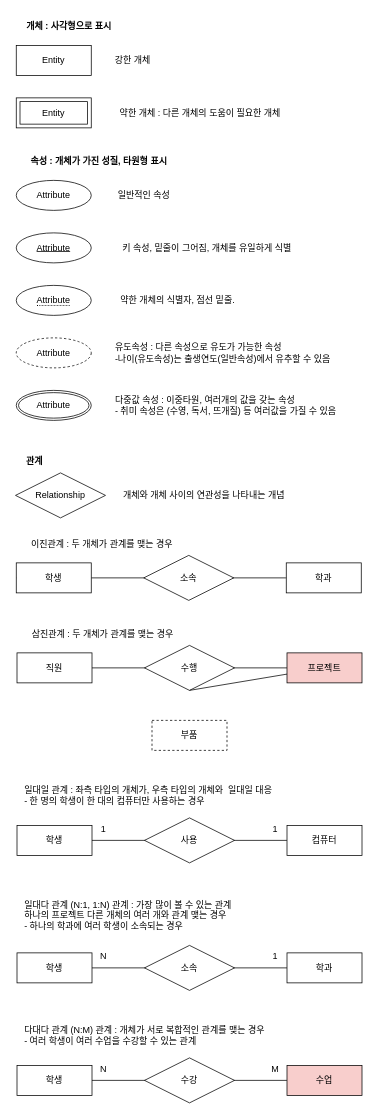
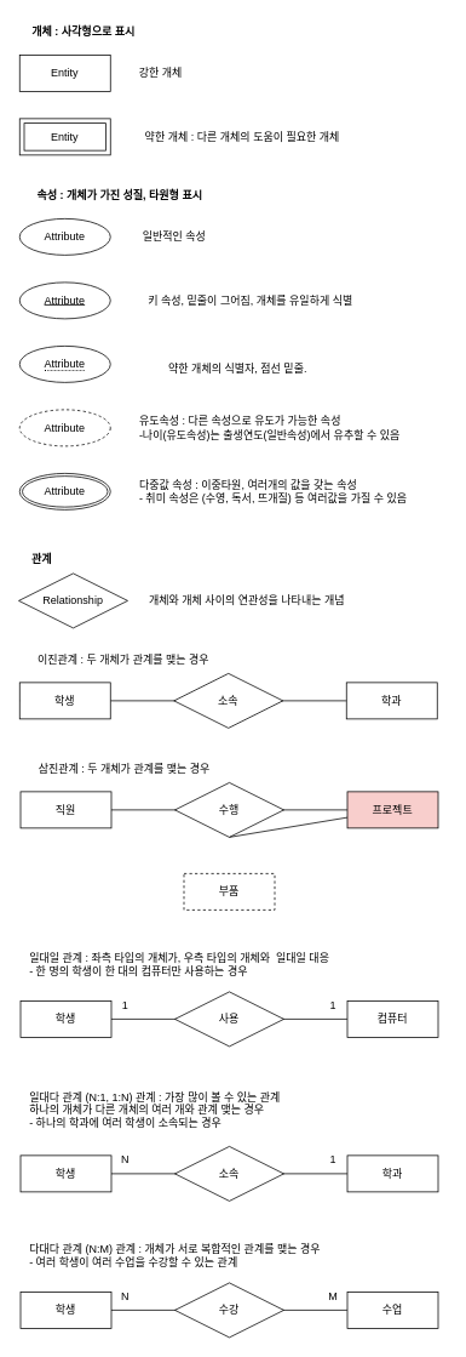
- <mxCell id="13" value="약한 개체의 식별자, 점선 밑줄." style="text;html=1;align=center;verticalAlign=middle;resizable=0;points=[];autosize=1;strokeColor=none;fillColor=none;" vertex="1" parent="1"><mxGeometry x="141" y="385" width="190" height="30" as="geometry" /></mxCell>
+ <mxCell id="13" value="약한 개체의 식별자, 점선 밑줄." style="text;html=1;align=center;verticalAlign=middle;resizable=0;points=[];autosize=1;strokeColor=none;fillColor=none;" vertex="1" parent="1"><mxGeometry x="166" y="390" width="190" height="30" as="geometry" /></mxCell>
- <mxCell id="48" value="일대다 관계 (N:1, 1:N) 관계 : 가장 많이 볼 수 있는 관계&lt;div&gt;하나의 프로젝트 다른 개체의 여러 개와 관계 맺는 경우&lt;/div&gt;&lt;div&gt;- 하나의 학과에 여러 학생이 소속되는 경우&lt;/div&gt;" style="text;html=1;align=left;verticalAlign=middle;resizable=0;points=[];autosize=1;strokeColor=none;fillColor=none;" vertex="1" parent="1"><mxGeometry x="30" y="1190" width="320" height="60" as="geometry" /></mxCell>
+ <mxCell id="48" value="일대다 관계 (N:1, 1:N) 관계 : 가장 많이 볼 수 있는 관계&lt;div&gt;하나의 개체가 다른 개체의 여러 개와 관계 맺는 경우&lt;/div&gt;&lt;div&gt;- 하나의 학과에 여러 학생이 소속되는 경우&lt;/div&gt;" style="text;html=1;align=left;verticalAlign=middle;resizable=0;points=[];autosize=1;strokeColor=none;fillColor=none;" vertex="1" parent="1"><mxGeometry x="30" y="1190" width="320" height="60" as="geometry" /></mxCell>
- <mxCell id="54" value="수업" style="whiteSpace=wrap;html=1;align=center;fillColor=#f8cecc;" vertex="1" parent="1"><mxGeometry x="382" y="1420" width="100" height="40" as="geometry" /></mxCell>
+ <mxCell id="54" value="수업" style="whiteSpace=wrap;html=1;align=center;" vertex="1" parent="1"><mxGeometry x="382" y="1420" width="100" height="40" as="geometry" /></mxCell>
